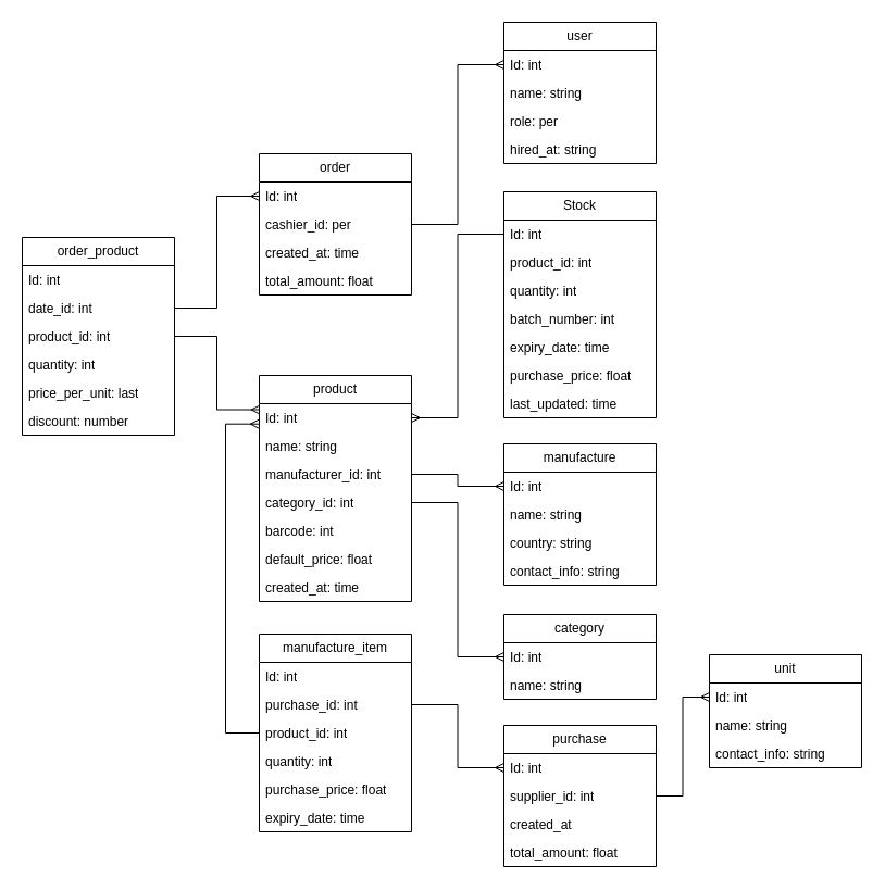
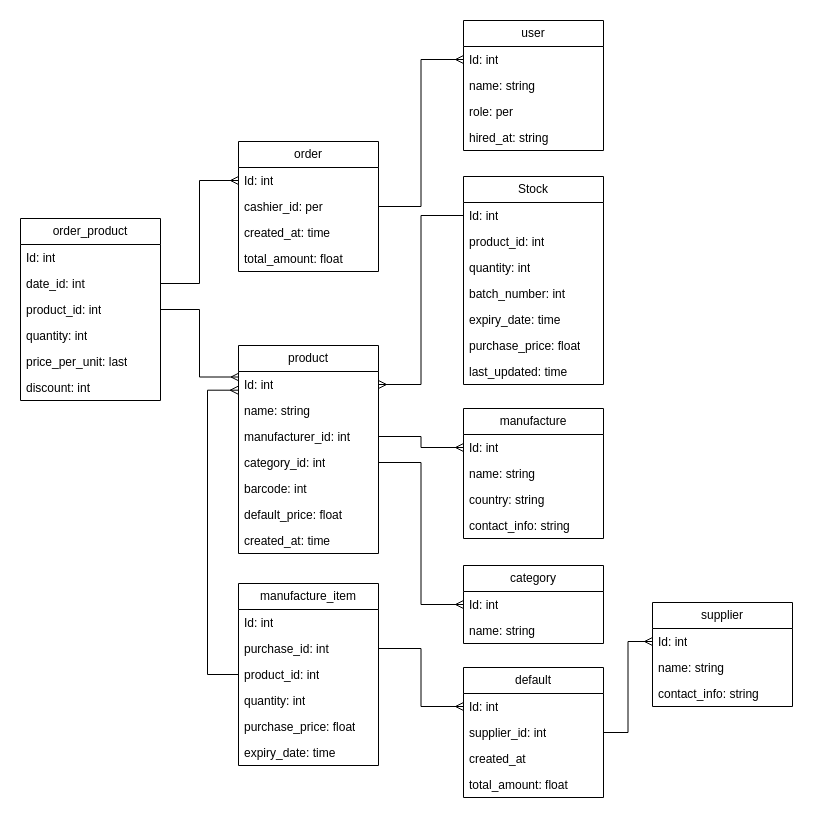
- <mxCell id="21" value="discount: number" style="text;strokeColor=none;fillColor=none;align=left;verticalAlign=top;spacingLeft=4;spacingRight=4;overflow=hidden;rotatable=0;points=[[0,0.5],[1,0.5]];portConstraint=eastwest;whiteSpace=wrap;html=1;" vertex="1" parent="15"><mxGeometry y="156" width="140" height="26" as="geometry" /></mxCell>
+ <mxCell id="21" value="discount: int" style="text;strokeColor=none;fillColor=none;align=left;verticalAlign=top;spacingLeft=4;spacingRight=4;overflow=hidden;rotatable=0;points=[[0,0.5],[1,0.5]];portConstraint=eastwest;whiteSpace=wrap;html=1;" vertex="1" parent="15"><mxGeometry y="156" width="140" height="26" as="geometry" /></mxCell>
- <mxCell id="39" value="unit" style="swimlane;fontStyle=0;childLayout=stackLayout;horizontal=1;startSize=26;fillColor=none;horizontalStack=0;resizeParent=1;resizeParentMax=0;resizeLast=0;collapsible=1;marginBottom=0;whiteSpace=wrap;html=1;" vertex="1" parent="1"><mxGeometry x="652" y="602" width="140" height="104" as="geometry" /></mxCell>
+ <mxCell id="39" value="supplier" style="swimlane;fontStyle=0;childLayout=stackLayout;horizontal=1;startSize=26;fillColor=none;horizontalStack=0;resizeParent=1;resizeParentMax=0;resizeLast=0;collapsible=1;marginBottom=0;whiteSpace=wrap;html=1;" vertex="1" parent="1"><mxGeometry x="652" y="602" width="140" height="104" as="geometry" /></mxCell>
- <mxCell id="34" value="purchase" style="swimlane;fontStyle=0;childLayout=stackLayout;horizontal=1;startSize=26;fillColor=none;horizontalStack=0;resizeParent=1;resizeParentMax=0;resizeLast=0;collapsible=1;marginBottom=0;whiteSpace=wrap;html=1;" vertex="1" parent="1"><mxGeometry x="463" y="667" width="140" height="130" as="geometry" /></mxCell>
+ <mxCell id="34" value="default" style="swimlane;fontStyle=0;childLayout=stackLayout;horizontal=1;startSize=26;fillColor=none;horizontalStack=0;resizeParent=1;resizeParentMax=0;resizeLast=0;collapsible=1;marginBottom=0;whiteSpace=wrap;html=1;" vertex="1" parent="1"><mxGeometry x="463" y="667" width="140" height="130" as="geometry" /></mxCell>
